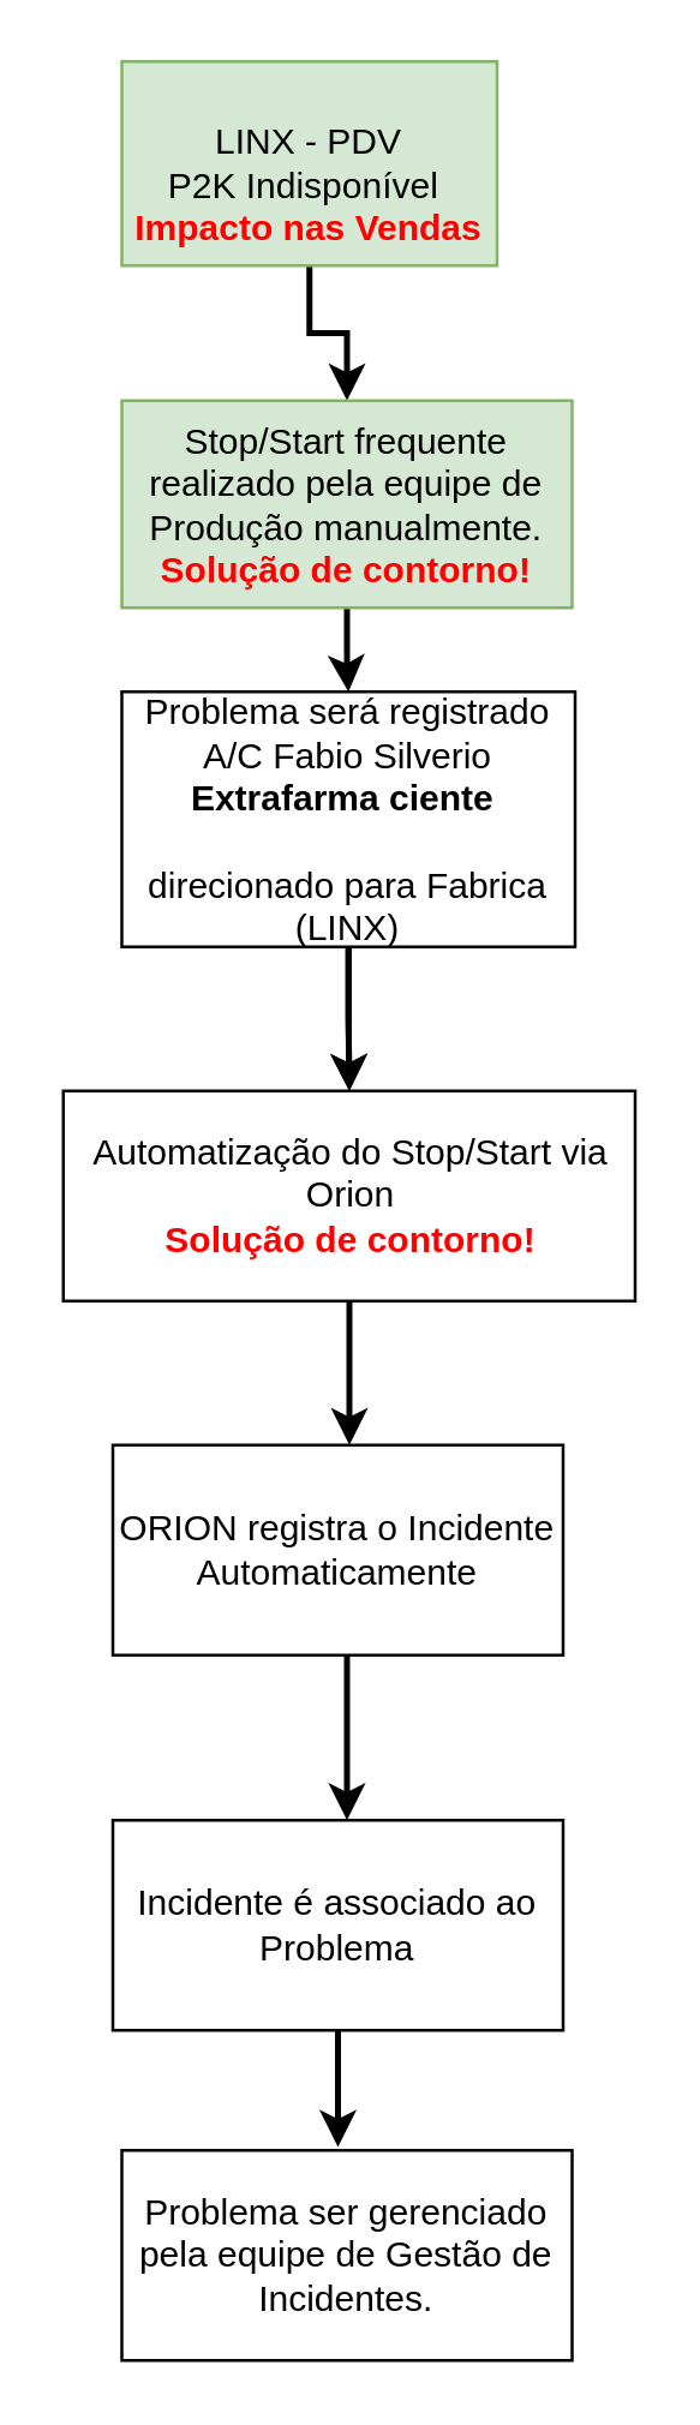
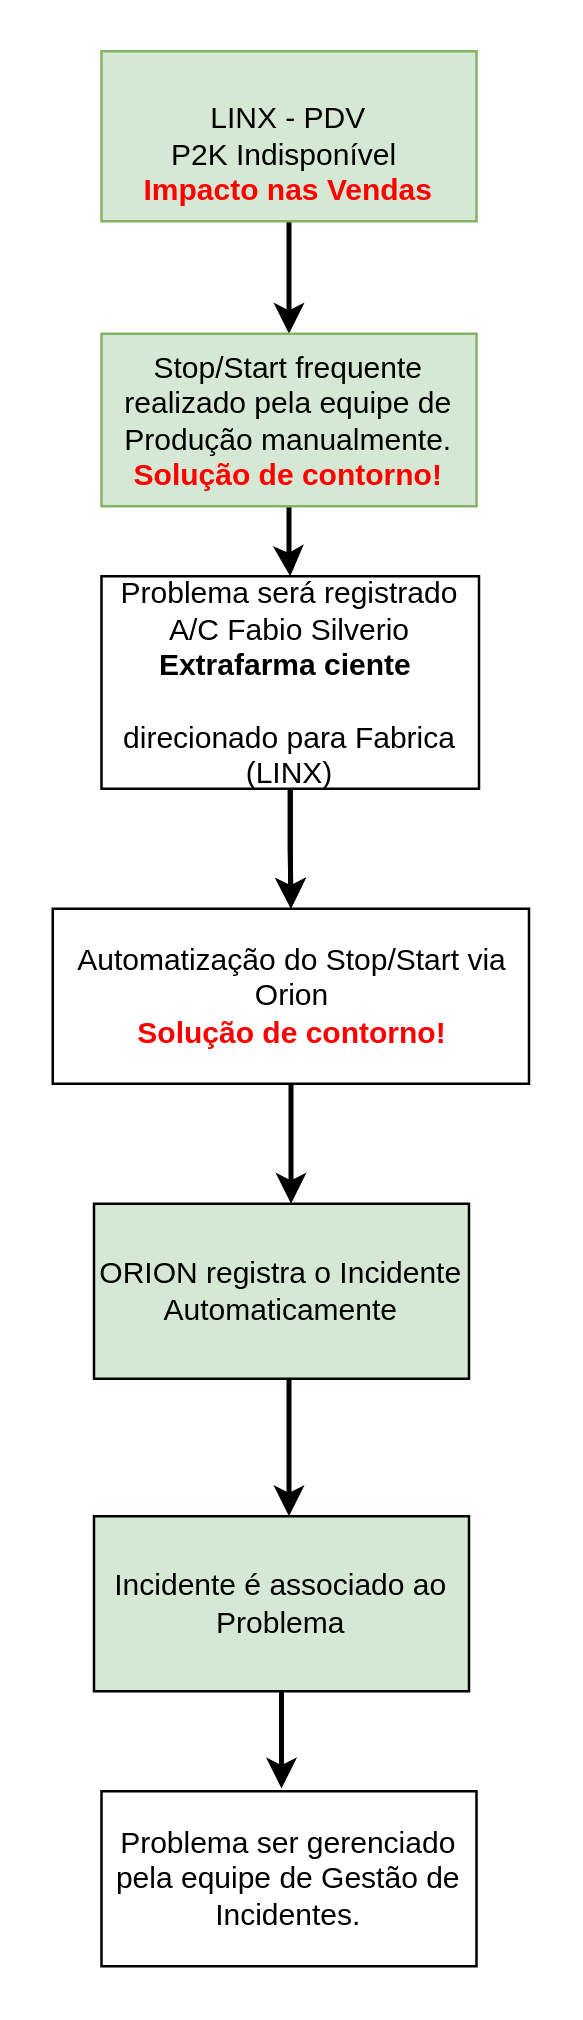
- <mxCell id="3" value="&lt;br&gt;LINX - PDV&lt;br&gt;P2K Indisponível&amp;nbsp;&lt;br&gt;&lt;font color=&quot;#ff0000&quot;&gt;&lt;b&gt;Impacto nas Vendas&lt;/b&gt;&lt;/font&gt;" style="rounded=0;whiteSpace=wrap;html=1;fillColor=#d5e8d4;strokeColor=#82b366;" vertex="1" parent="1"><mxGeometry x="40" y="20" width="125" height="68" as="geometry" /></mxCell>
+ <mxCell id="3" value="&lt;br&gt;LINX - PDV&lt;br&gt;P2K Indisponível&amp;nbsp;&lt;br&gt;&lt;font color=&quot;#ff0000&quot;&gt;&lt;b&gt;Impacto nas Vendas&lt;/b&gt;&lt;/font&gt;" style="rounded=0;whiteSpace=wrap;html=1;fillColor=#d5e8d4;strokeColor=#82b366;" vertex="1" parent="1"><mxGeometry x="40" y="20" width="150" height="68" as="geometry" /></mxCell>
- <mxCell id="11" value="ORION registra o Incidente&lt;br&gt;Automaticamente" style="rounded=0;whiteSpace=wrap;html=1;" vertex="1" parent="1"><mxGeometry x="37" y="481" width="150" height="70" as="geometry" /></mxCell>
+ <mxCell id="11" value="ORION registra o Incidente&lt;br&gt;Automaticamente" style="rounded=0;whiteSpace=wrap;html=1;fillColor=#d5e8d4;" vertex="1" parent="1"><mxGeometry x="37" y="481" width="150" height="70" as="geometry" /></mxCell>
- <mxCell id="13" value="Incidente é associado ao Problema" style="rounded=0;whiteSpace=wrap;html=1;" vertex="1" parent="1"><mxGeometry x="37" y="606" width="150" height="70" as="geometry" /></mxCell>
+ <mxCell id="13" value="Incidente é associado ao Problema" style="rounded=0;whiteSpace=wrap;html=1;fillColor=#d5e8d4;" vertex="1" parent="1"><mxGeometry x="37" y="606" width="150" height="70" as="geometry" /></mxCell>
